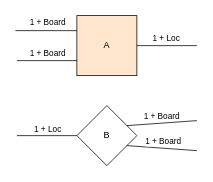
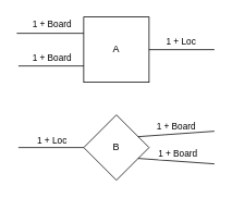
- <mxCell id="2" value="A" style="whiteSpace=wrap;html=1;aspect=fixed;fillColor=#ffe6cc;" vertex="1" parent="1"><mxGeometry x="102" y="20" width="80" height="80" as="geometry" /></mxCell>
+ <mxCell id="2" value="A" style="whiteSpace=wrap;html=1;aspect=fixed;" vertex="1" parent="1"><mxGeometry x="102" y="20" width="80" height="80" as="geometry" /></mxCell>
